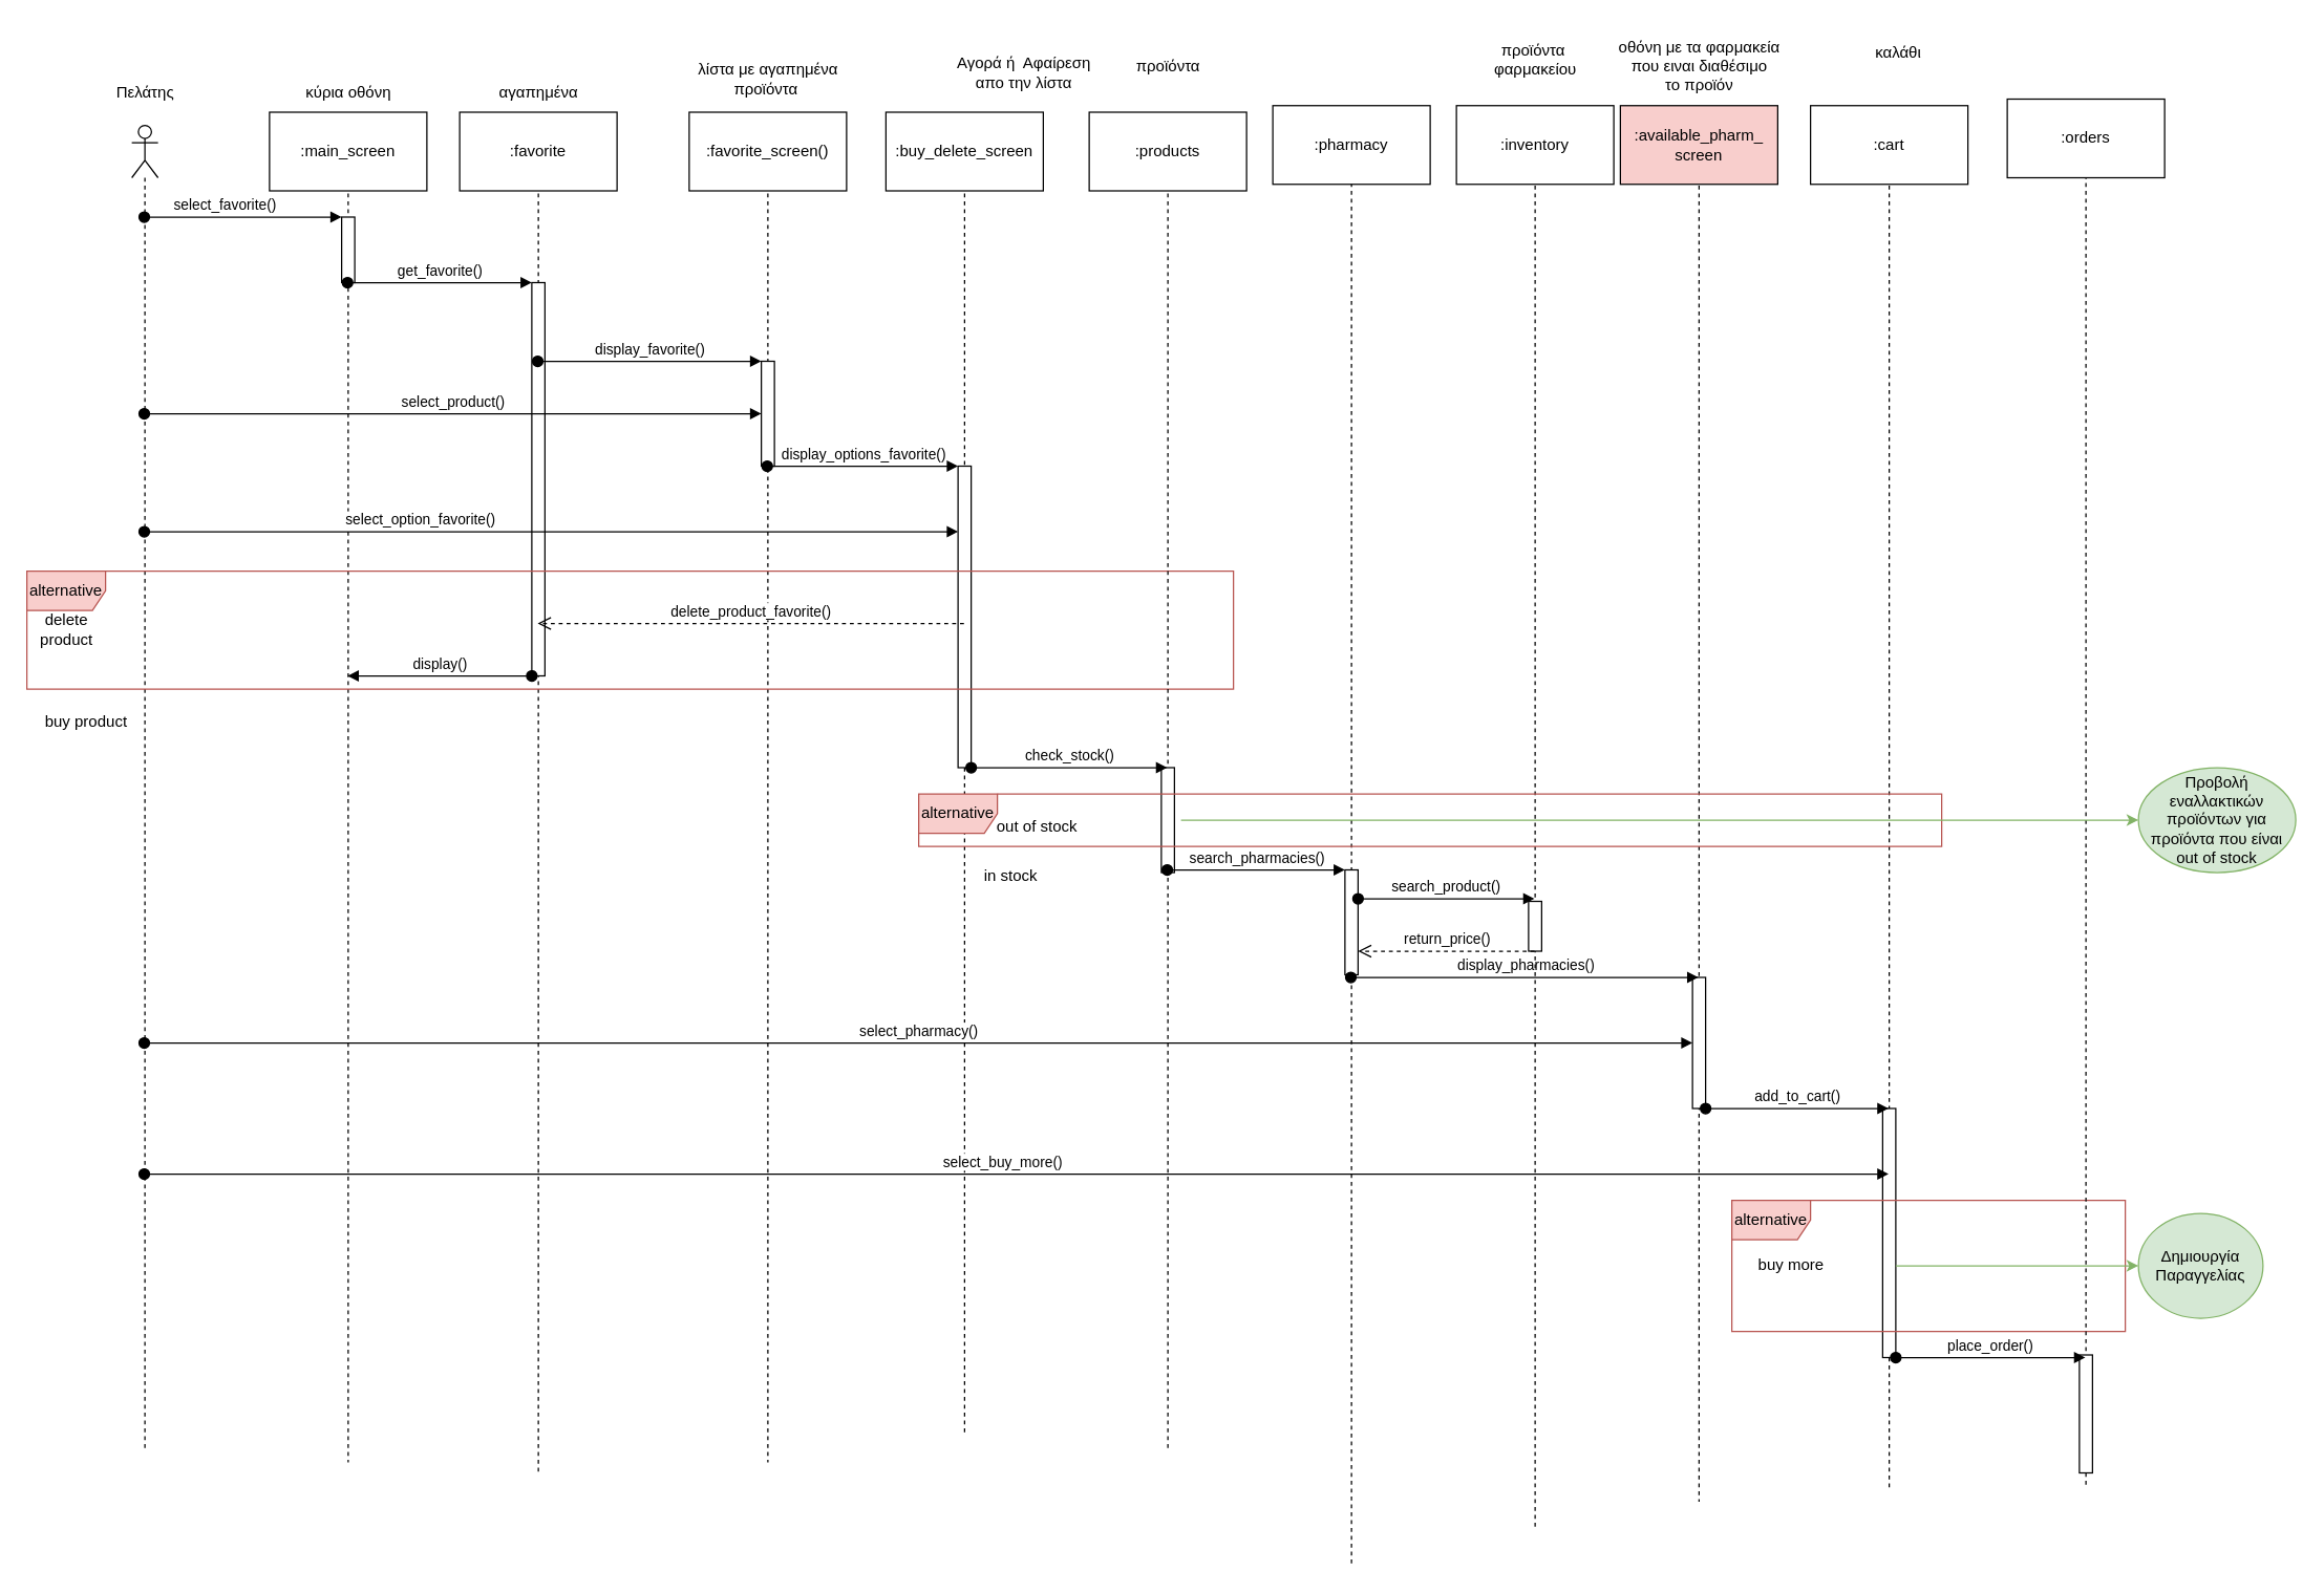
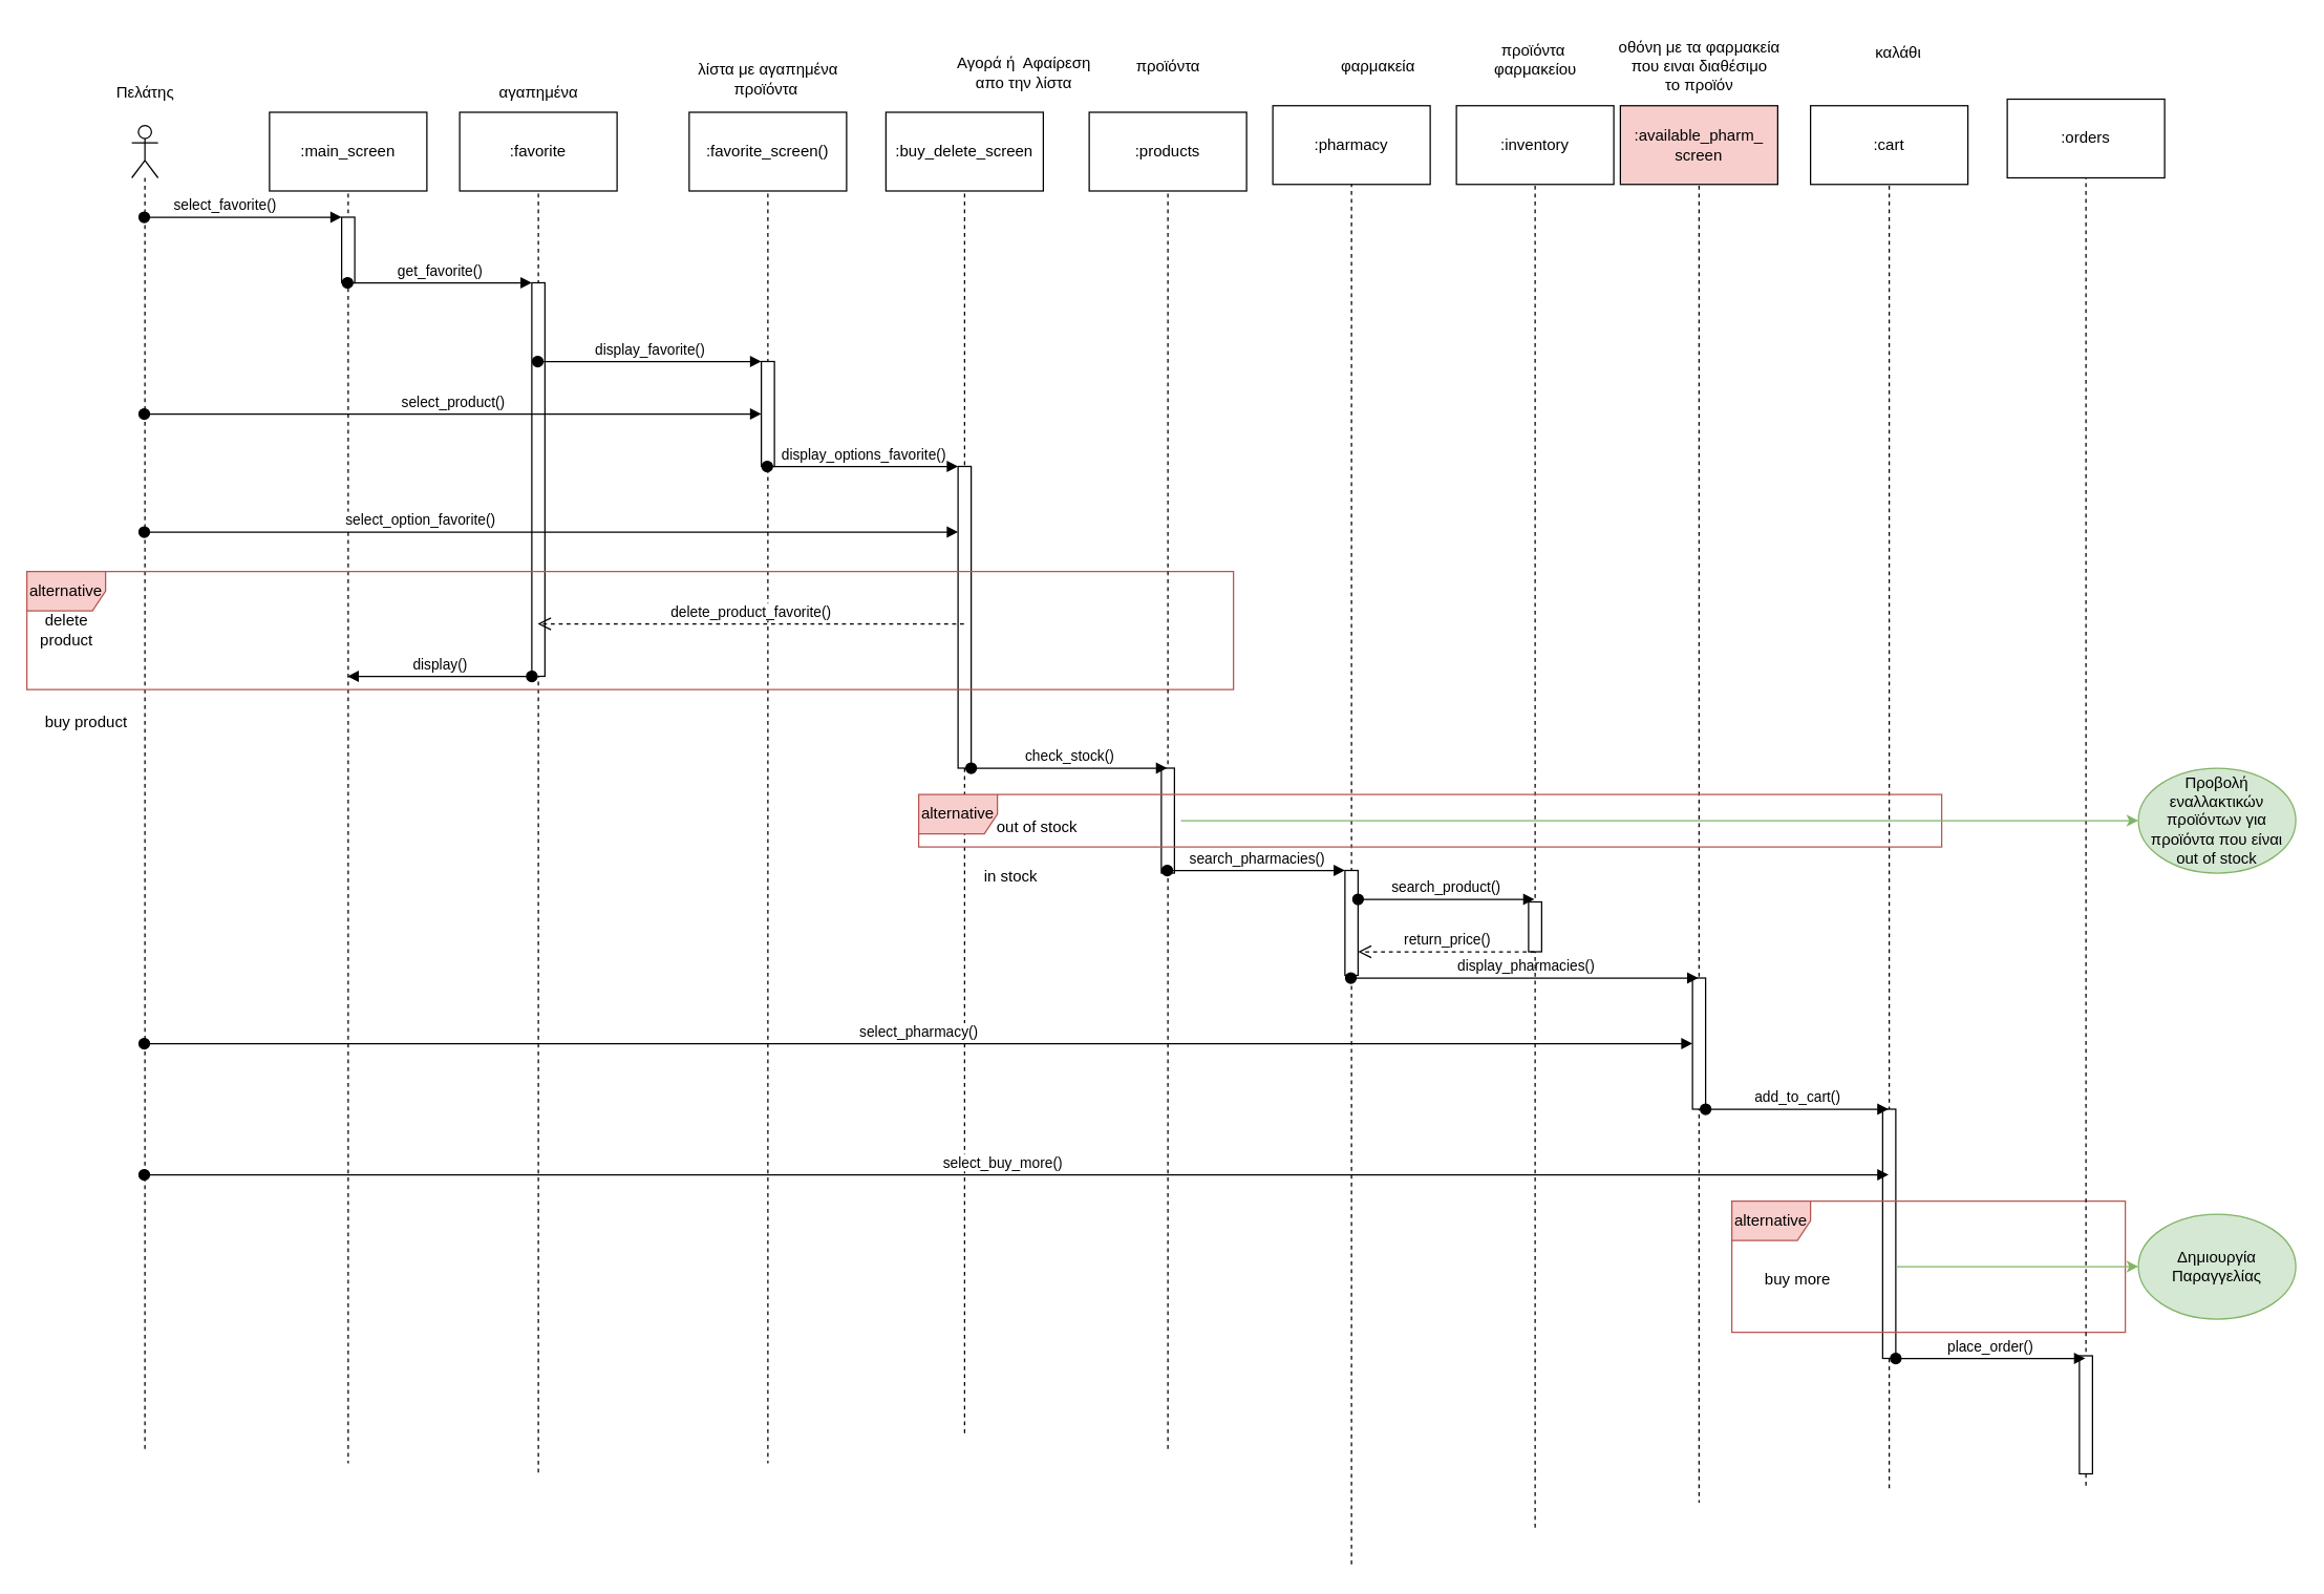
+ <mxCell id="32" value="φαρμακεία" style="text;html=1;align=center;verticalAlign=middle;resizable=0;points=[];autosize=1;strokeColor=none;fillColor=none;" parent="1" vertex="1"><mxGeometry x="1010" y="35" width="80" height="30" as="geometry" /></mxCell>
- <mxCell id="6" value="κύρια οθόνη" style="text;html=1;align=center;verticalAlign=middle;resizable=0;points=[];autosize=1;strokeColor=none;fillColor=none;" parent="1" vertex="1"><mxGeometry x="220" y="55" width="90" height="30" as="geometry" /></mxCell>
- <mxCell id="49" value="buy more" style="text;html=1;align=center;verticalAlign=middle;resizable=0;points=[];autosize=1;strokeColor=none;fillColor=none;" parent="1" vertex="1"><mxGeometry x="1330" y="950" width="70" height="30" as="geometry" /></mxCell>
+ <mxCell id="49" value="buy more" style="text;html=1;align=center;verticalAlign=middle;resizable=0;points=[];autosize=1;strokeColor=none;fillColor=none;" parent="1" vertex="1"><mxGeometry x="1335" y="960" width="70" height="30" as="geometry" /></mxCell>
- <mxCell id="60" value="Δημιουργία Παραγγελίας" style="ellipse;whiteSpace=wrap;html=1;fillColor=#d5e8d4;strokeColor=#82b366;" parent="1" vertex="1"><mxGeometry x="1630" y="925" width="95" height="80" as="geometry" /></mxCell>
+ <mxCell id="60" value="Δημιουργία Παραγγελίας" style="ellipse;whiteSpace=wrap;html=1;fillColor=#d5e8d4;strokeColor=#82b366;" parent="1" vertex="1"><mxGeometry x="1630" y="925" width="120" height="80" as="geometry" /></mxCell>
